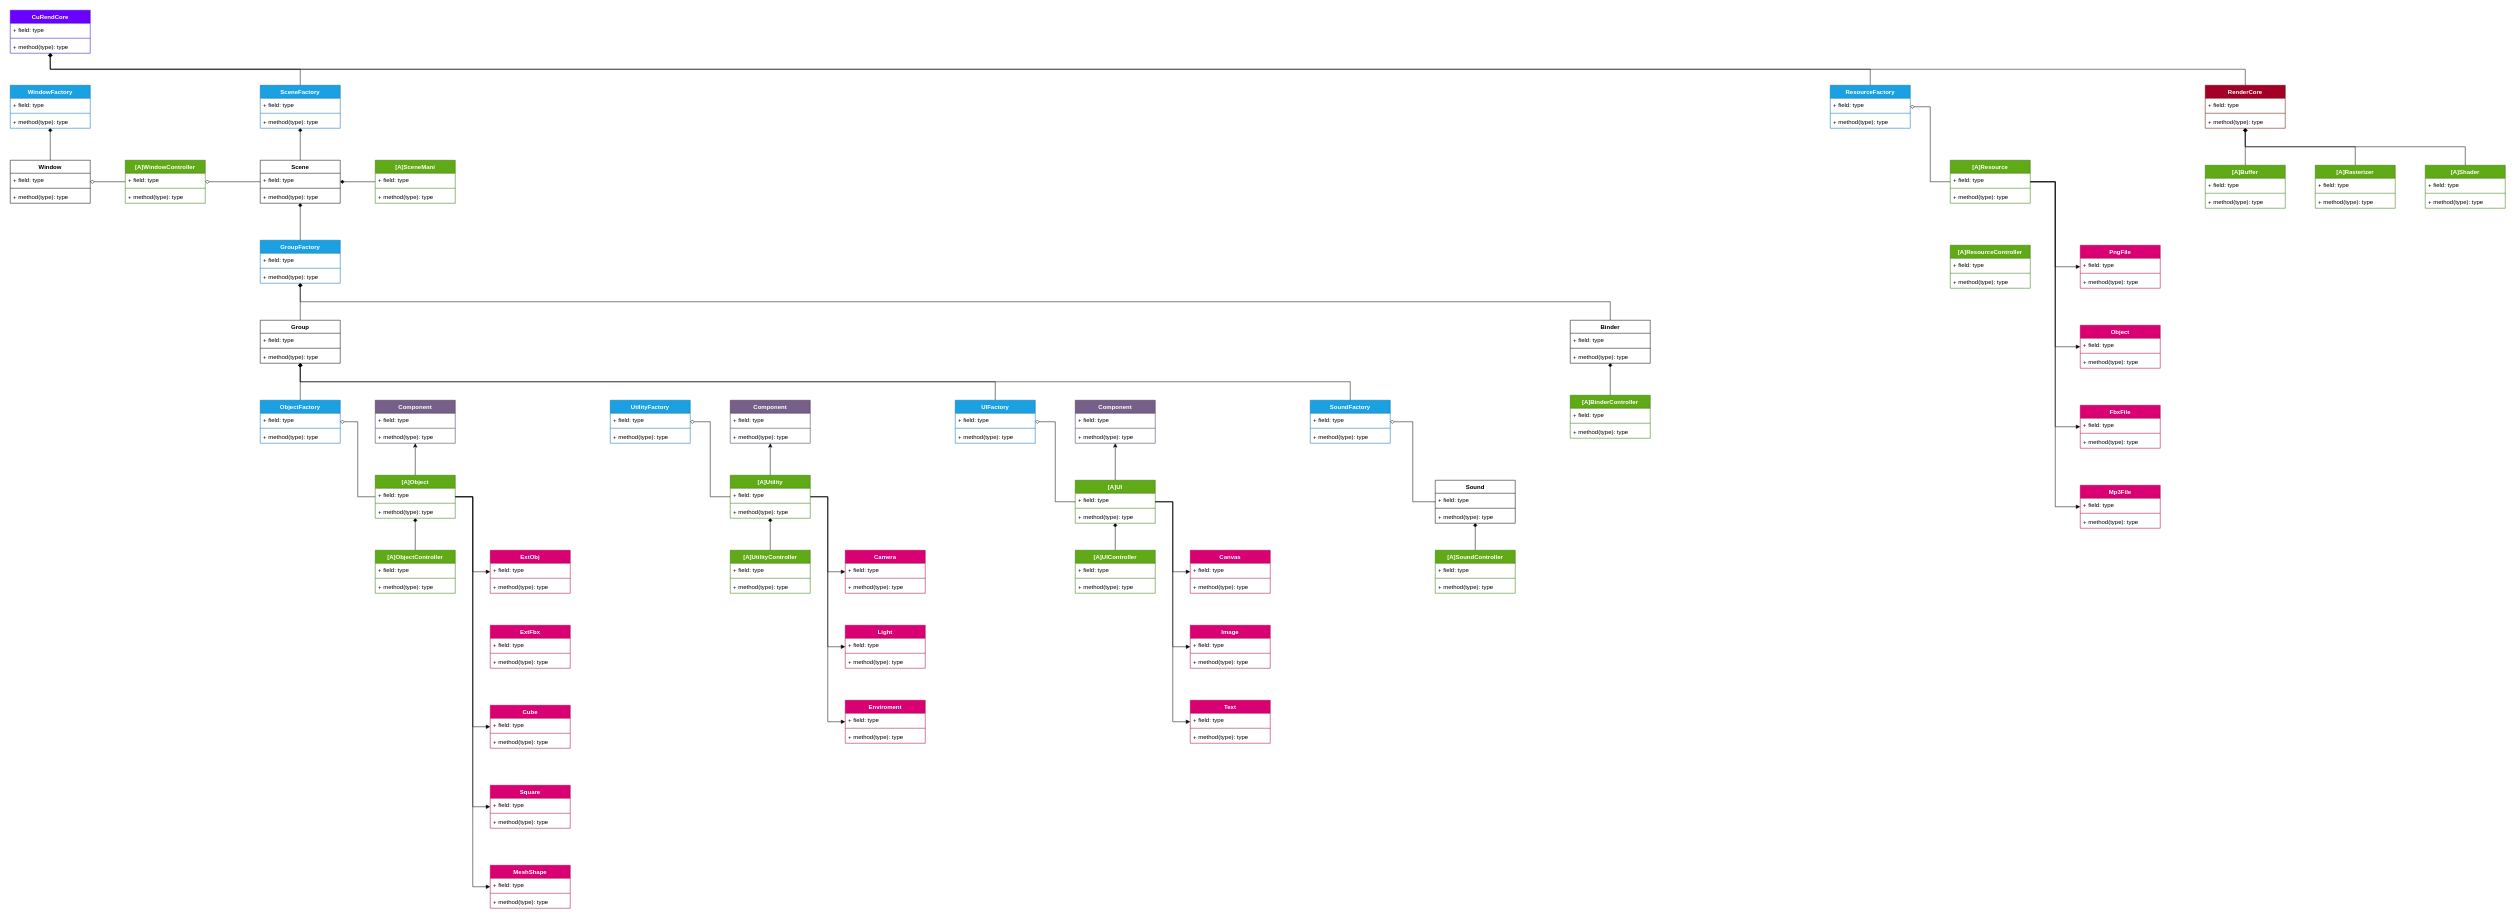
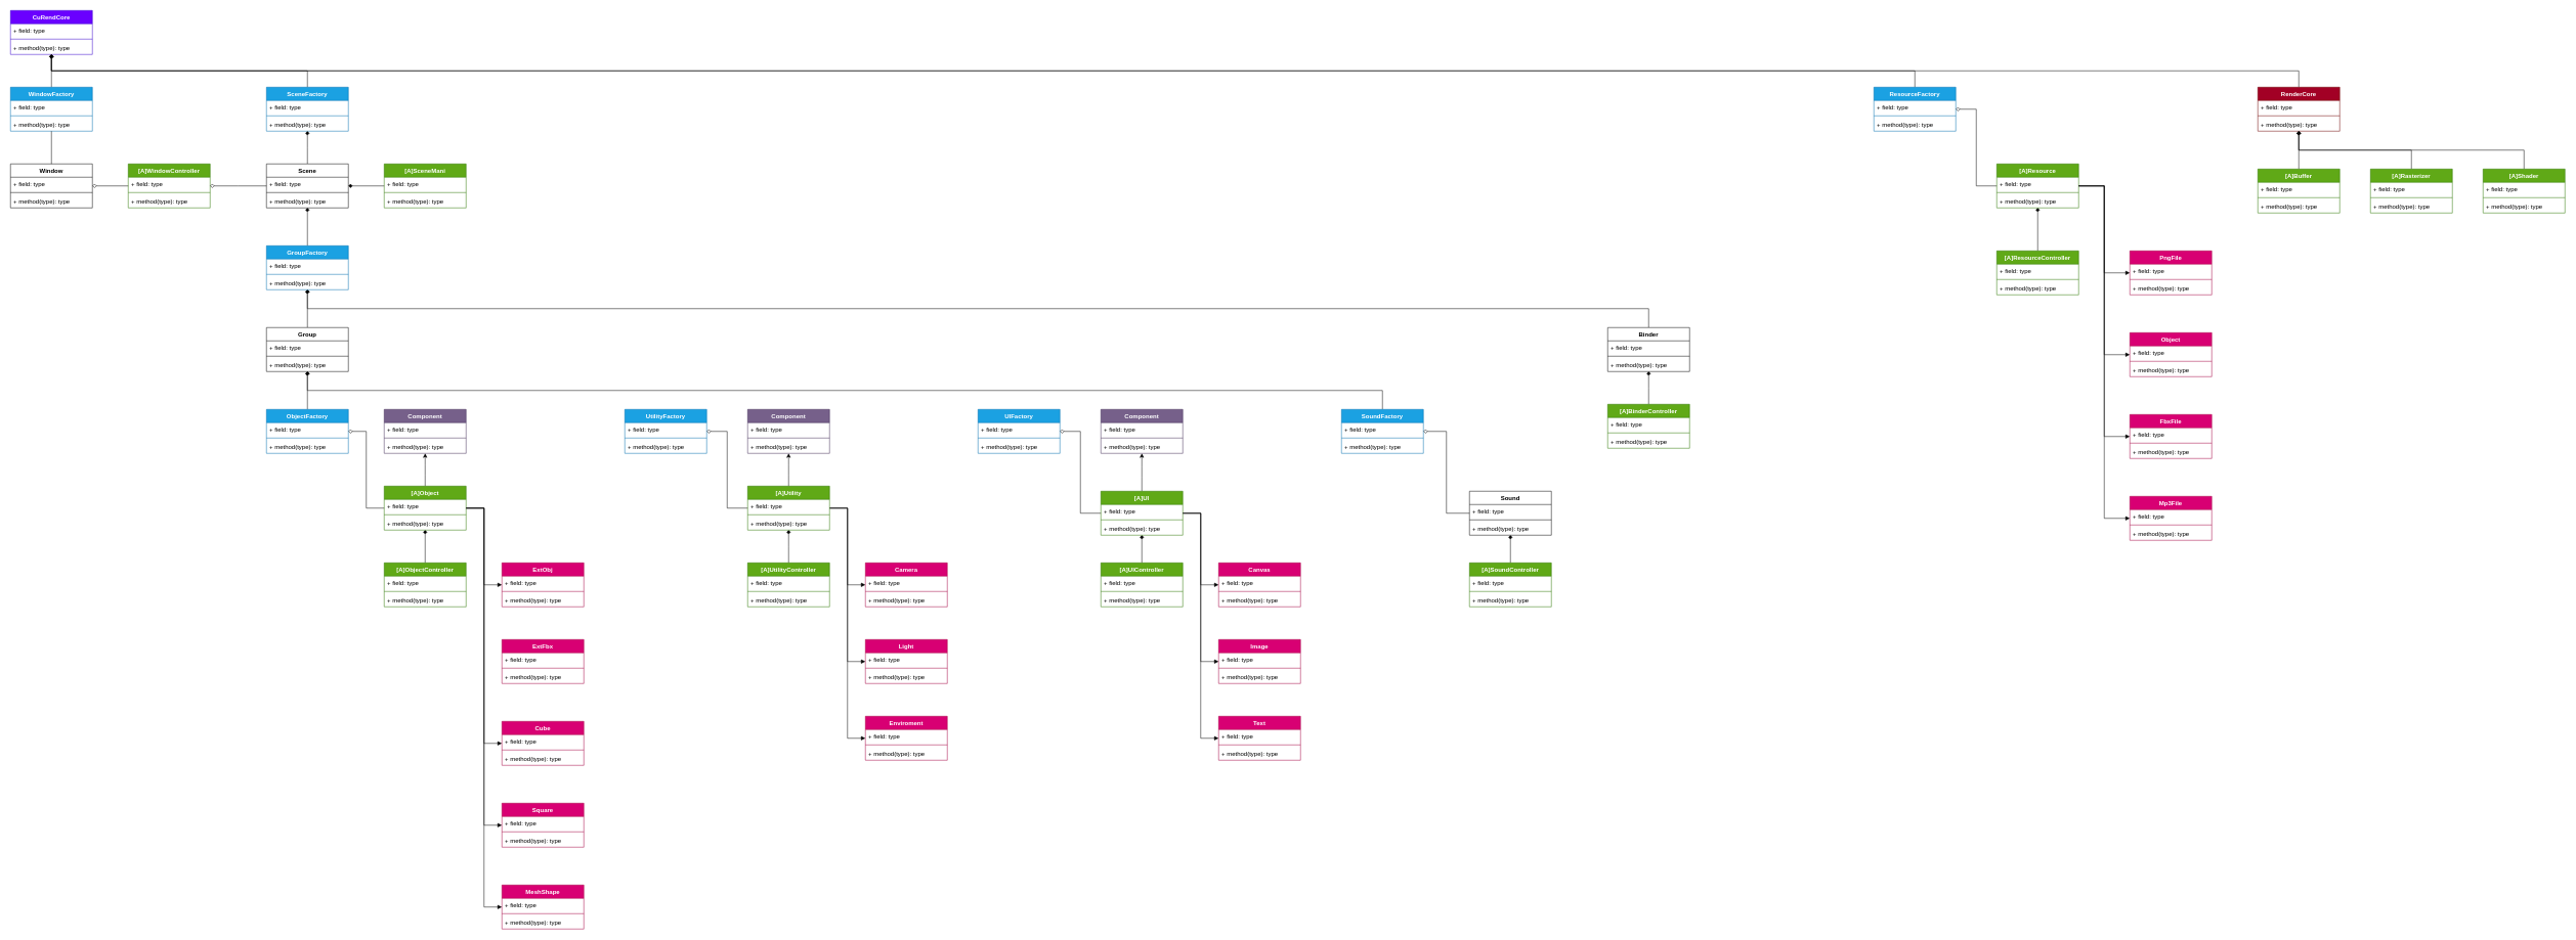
+ <mxCell id="2" style="edgeStyle=orthogonalEdgeStyle;rounded=0;orthogonalLoop=1;jettySize=auto;html=1;startArrow=diamond;startFill=1;endArrow=none;endFill=0;" parent="1" source="3" target="7" edge="1"><mxGeometry relative="1" as="geometry" /></mxCell>
- <mxCell id="15" style="edgeStyle=orthogonalEdgeStyle;rounded=0;orthogonalLoop=1;jettySize=auto;html=1;startArrow=none;startFill=0;endArrow=diamond;endFill=1;" parent="1" source="11" target="7" edge="1"><mxGeometry relative="1" as="geometry"><mxPoint x="100" y="320" as="sourcePoint" /></mxGeometry></mxCell>
+ <mxCell id="15" style="edgeStyle=orthogonalEdgeStyle;rounded=0;orthogonalLoop=1;jettySize=auto;html=1;startArrow=none;startFill=0;endArrow=none;endFill=1;" parent="1" source="11" target="7" edge="1"><mxGeometry relative="1" as="geometry"><mxPoint x="100" y="320" as="sourcePoint" /></mxGeometry></mxCell>
+ <mxCell id="136" style="edgeStyle=none;html=1;startArrow=none;startFill=0;endArrow=diamond;endFill=1;" parent="1" source="137" target="142" edge="1"><mxGeometry relative="1" as="geometry" /></mxCell>
- <mxCell id="37" style="edgeStyle=elbowEdgeStyle;rounded=0;orthogonalLoop=1;jettySize=auto;html=1;startArrow=none;startFill=0;endArrow=diamond;endFill=1;elbow=vertical;" parent="1" source="38" target="48" edge="1"><mxGeometry relative="1" as="geometry" /></mxCell>
